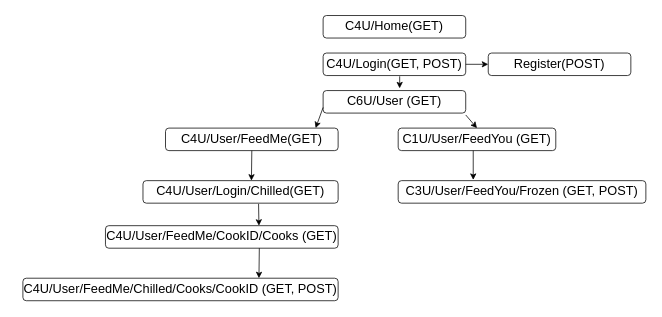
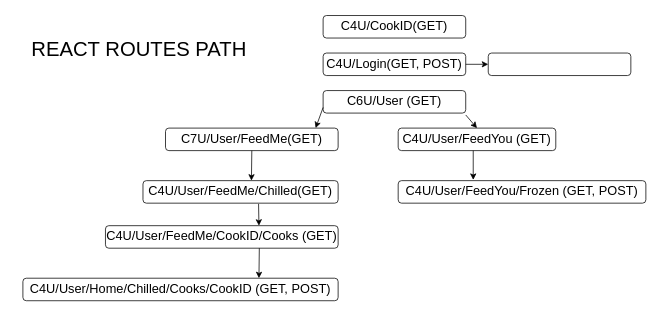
- <mxCell id="19" value="C4U/Home(GET)" style="text;html=1;strokeColor=none;fillColor=none;align=center;verticalAlign=middle;whiteSpace=wrap;rounded=0;fontSize=17;" vertex="1" parent="1"><mxGeometry x="440" y="20" width="170" height="30" as="geometry" /></mxCell>
+ <mxCell id="19" value="C4U/CookID(GET)" style="text;html=1;strokeColor=none;fillColor=none;align=center;verticalAlign=middle;whiteSpace=wrap;rounded=0;fontSize=17;" vertex="1" parent="1"><mxGeometry x="440" y="20" width="170" height="30" as="geometry" /></mxCell>
+ <mxCell id="30" value="&lt;font style=&quot;font-size: 27px&quot;&gt;REACT ROUTES PATH&lt;/font&gt;" style="text;html=1;strokeColor=none;fillColor=none;align=center;verticalAlign=middle;whiteSpace=wrap;rounded=0;fontSize=17;" vertex="1" parent="1"><mxGeometry x="20" y="50" width="330" height="30" as="geometry" /></mxCell>
- <mxCell id="21" value="Register(POST)" style="text;html=1;strokeColor=none;fillColor=none;align=center;verticalAlign=middle;whiteSpace=wrap;rounded=0;fontSize=17;" vertex="1" parent="1"><mxGeometry x="660" y="70" width="170" height="30" as="geometry" /></mxCell>
- <mxCell id="27" value="" style="endArrow=classic;html=1;rounded=0;fontSize=17;exitX=0.537;exitY=1.033;exitDx=0;exitDy=0;exitPerimeter=0;entryX=0.541;entryY=-0.1;entryDx=0;entryDy=0;entryPerimeter=0;" edge="1" parent="1" source="17" target="3"><mxGeometry width="50" height="50" relative="1" as="geometry"><mxPoint x="630" y="140" as="sourcePoint" /><mxPoint x="660" y="150" as="targetPoint" /><Array as="points" /></mxGeometry></mxCell>
- <mxCell id="5" value="C4U/User/FeedMe(GET)" style="text;html=1;strokeColor=none;fillColor=none;align=center;verticalAlign=middle;whiteSpace=wrap;rounded=0;fontSize=17;" vertex="1" parent="1"><mxGeometry x="250" y="170" width="170" height="30" as="geometry" /></mxCell>
+ <mxCell id="5" value="C7U/User/FeedMe(GET)" style="text;html=1;strokeColor=none;fillColor=none;align=center;verticalAlign=middle;whiteSpace=wrap;rounded=0;fontSize=17;" vertex="1" parent="1"><mxGeometry x="250" y="170" width="170" height="30" as="geometry" /></mxCell>
- <mxCell id="13" value="C1U/User/FeedYou (GET)" style="text;html=1;strokeColor=none;fillColor=none;align=center;verticalAlign=middle;whiteSpace=wrap;rounded=0;fontSize=17;" vertex="1" parent="1"><mxGeometry x="535" y="170" width="200" height="30" as="geometry" /></mxCell>
+ <mxCell id="13" value="C4U/User/FeedYou (GET)" style="text;html=1;strokeColor=none;fillColor=none;align=center;verticalAlign=middle;whiteSpace=wrap;rounded=0;fontSize=17;" vertex="1" parent="1"><mxGeometry x="535" y="170" width="200" height="30" as="geometry" /></mxCell>
- <mxCell id="7" value="C4U/User/Login/Chilled(GET)" style="text;html=1;strokeColor=none;fillColor=none;align=center;verticalAlign=middle;whiteSpace=wrap;rounded=0;fontSize=17;" vertex="1" parent="1"><mxGeometry x="200" y="240" width="240" height="30" as="geometry" /></mxCell>
+ <mxCell id="7" value="C4U/User/FeedMe/Chilled(GET)" style="text;html=1;strokeColor=none;fillColor=none;align=center;verticalAlign=middle;whiteSpace=wrap;rounded=0;fontSize=17;" vertex="1" parent="1"><mxGeometry x="200" y="240" width="240" height="30" as="geometry" /></mxCell>
- <mxCell id="15" value="C3U/User/FeedYou/Frozen (GET, POST)" style="text;html=1;strokeColor=none;fillColor=none;align=center;verticalAlign=middle;whiteSpace=wrap;rounded=0;fontSize=17;" vertex="1" parent="1"><mxGeometry x="530" y="240" width="330" height="30" as="geometry" /></mxCell>
+ <mxCell id="15" value="C4U/User/FeedYou/Frozen (GET, POST)" style="text;html=1;strokeColor=none;fillColor=none;align=center;verticalAlign=middle;whiteSpace=wrap;rounded=0;fontSize=17;" vertex="1" parent="1"><mxGeometry x="530" y="240" width="330" height="30" as="geometry" /></mxCell>
- <mxCell id="11" value="C4U/User/FeedMe/Chilled/Cooks/CookID (GET, POST)" style="text;html=1;strokeColor=none;fillColor=none;align=center;verticalAlign=middle;whiteSpace=wrap;rounded=0;fontSize=17;" vertex="1" parent="1"><mxGeometry x="30" y="370" width="420" height="30" as="geometry" /></mxCell>
+ <mxCell id="11" value="C4U/User/Home/Chilled/Cooks/CookID (GET, POST)" style="text;html=1;strokeColor=none;fillColor=none;align=center;verticalAlign=middle;whiteSpace=wrap;rounded=0;fontSize=17;" vertex="1" parent="1"><mxGeometry x="30" y="370" width="420" height="30" as="geometry" /></mxCell>
